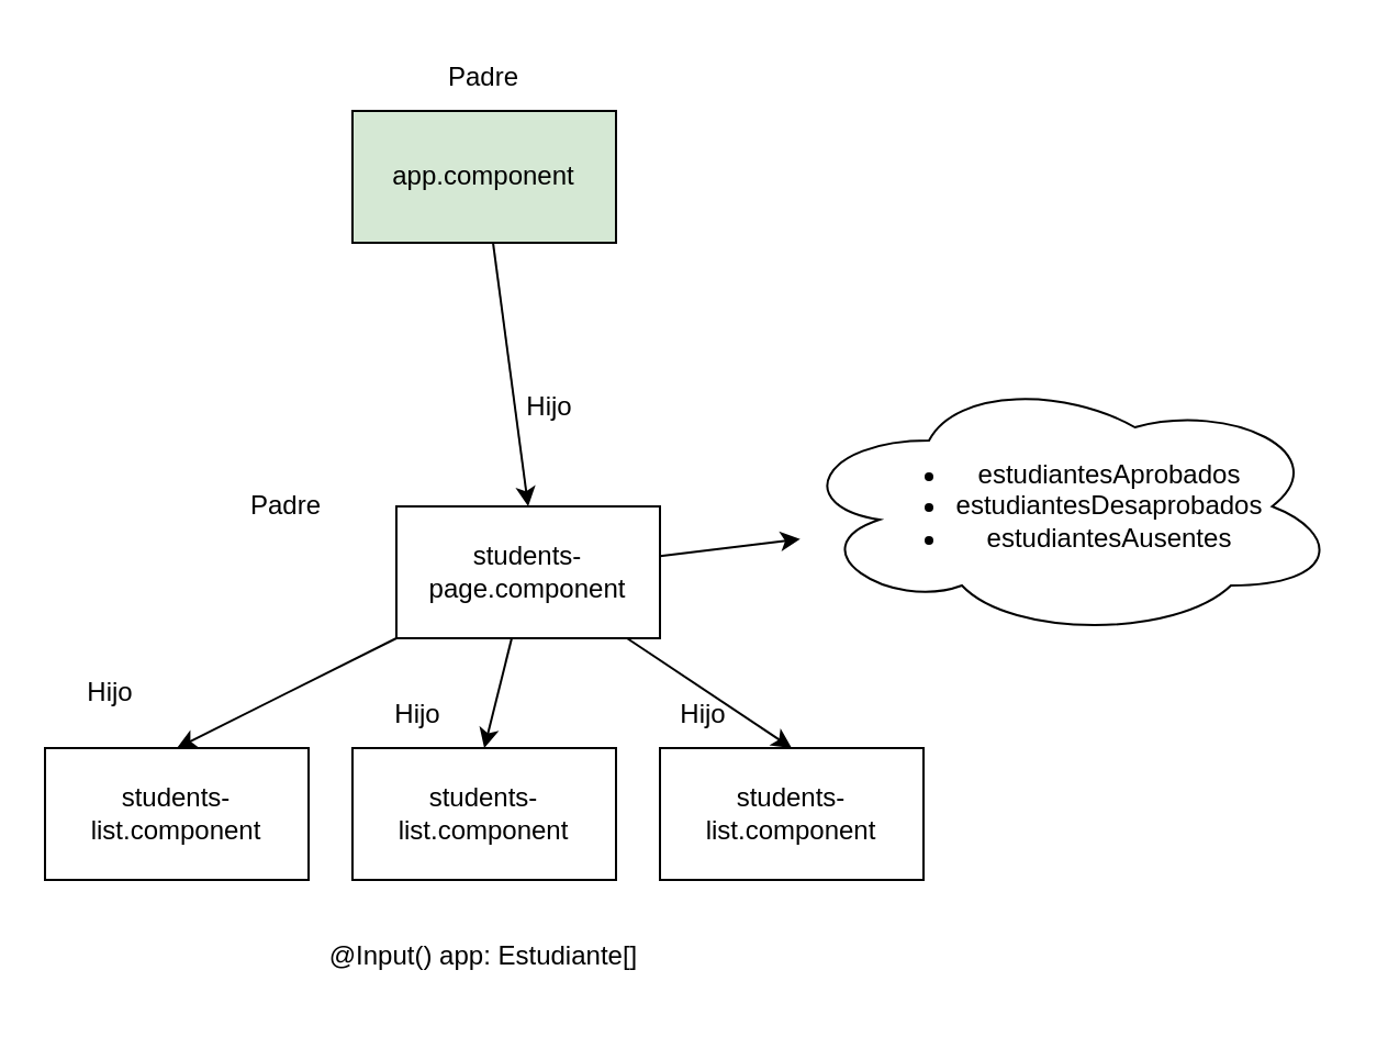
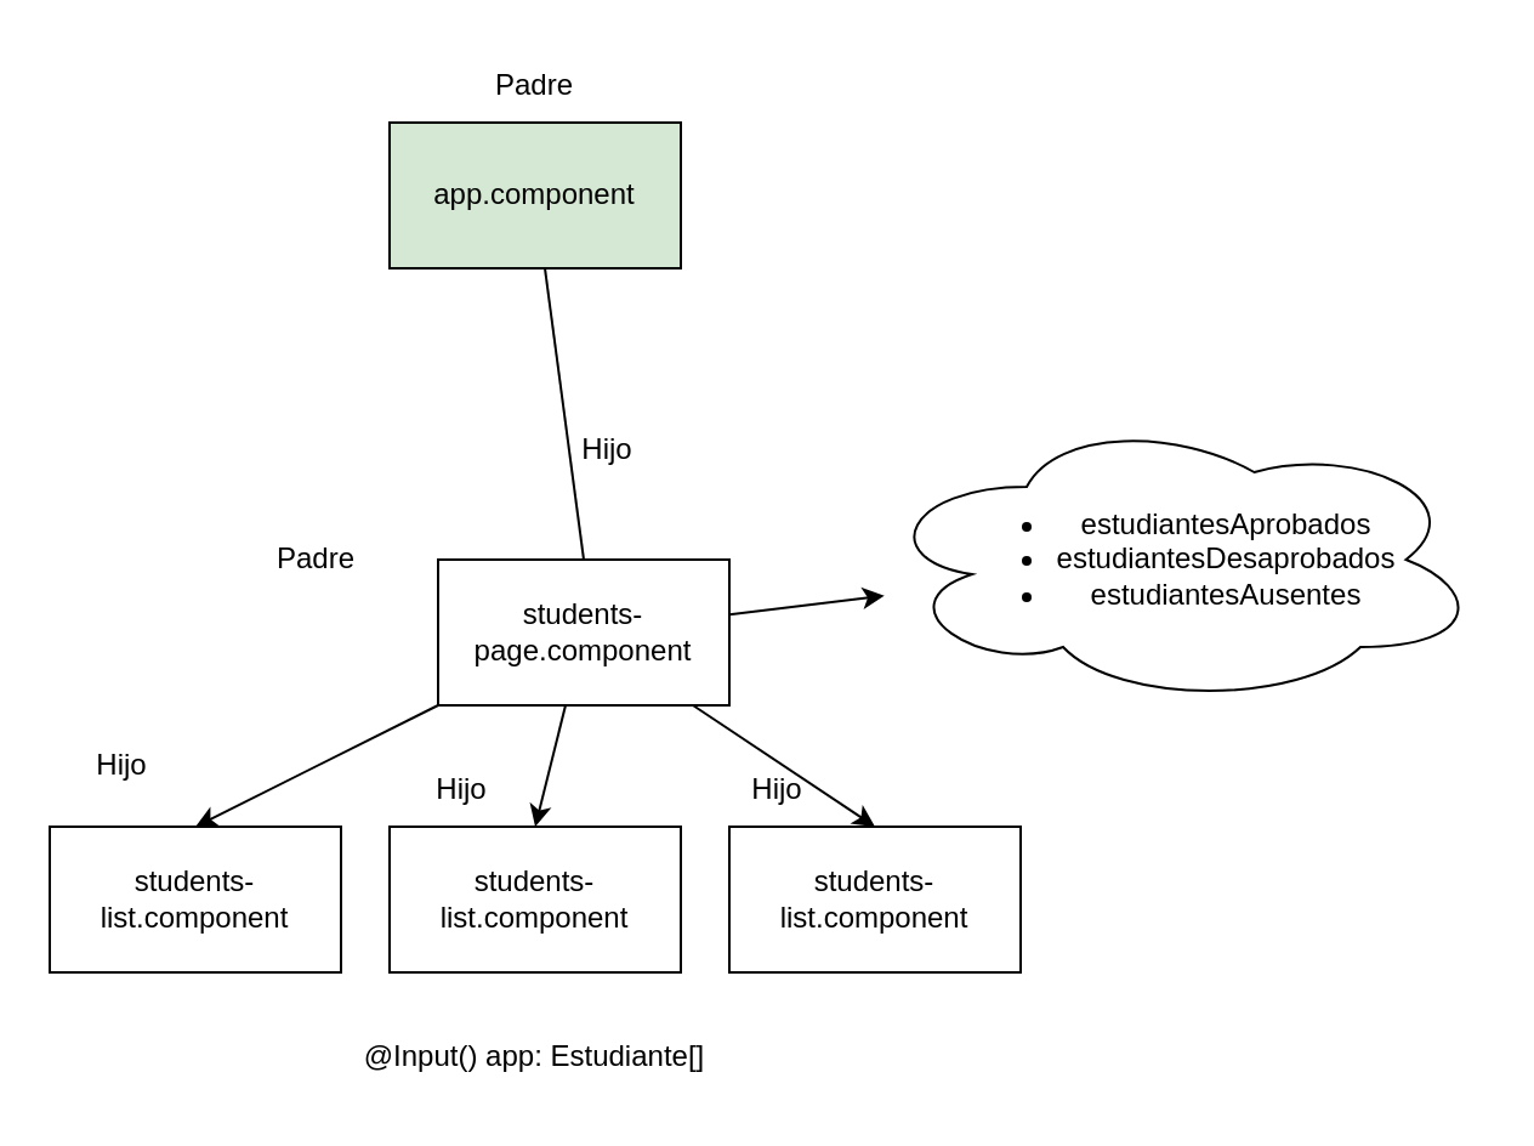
- <mxCell id="2" style="edgeStyle=none;html=1;entryX=0.5;entryY=0;entryDx=0;entryDy=0;" edge="1" parent="1" source="3" target="8"><mxGeometry relative="1" as="geometry" /></mxCell>
+ <mxCell id="2" style="edgeStyle=none;html=1;entryX=0.5;entryY=0;entryDx=0;entryDy=0;endArrow=none;" edge="1" parent="1" source="3" target="8"><mxGeometry relative="1" as="geometry" /></mxCell>
